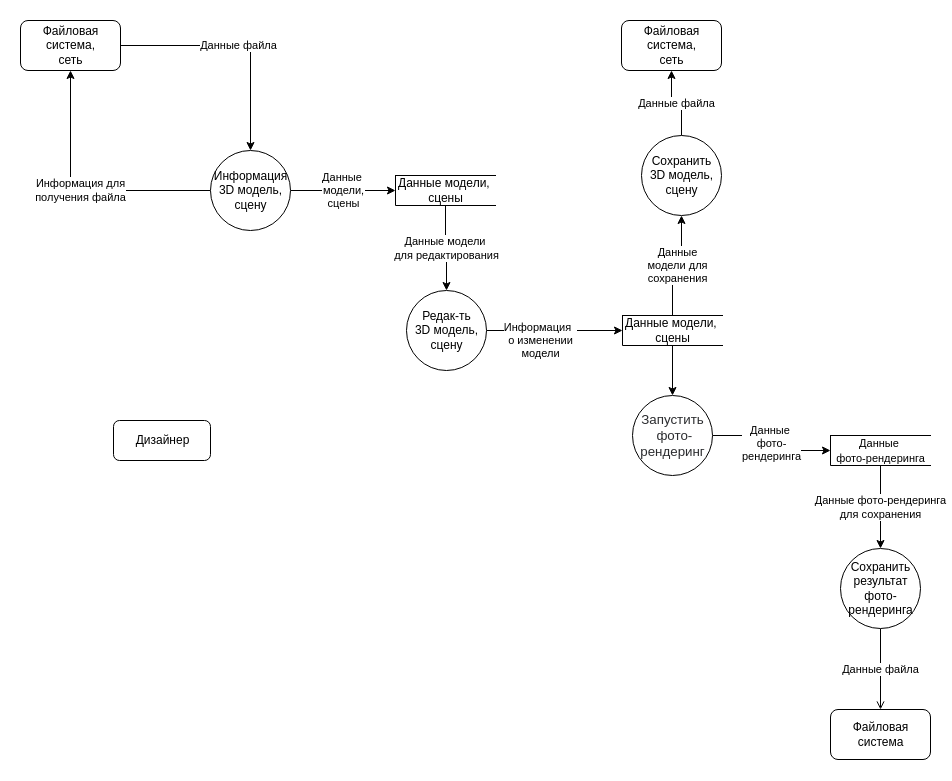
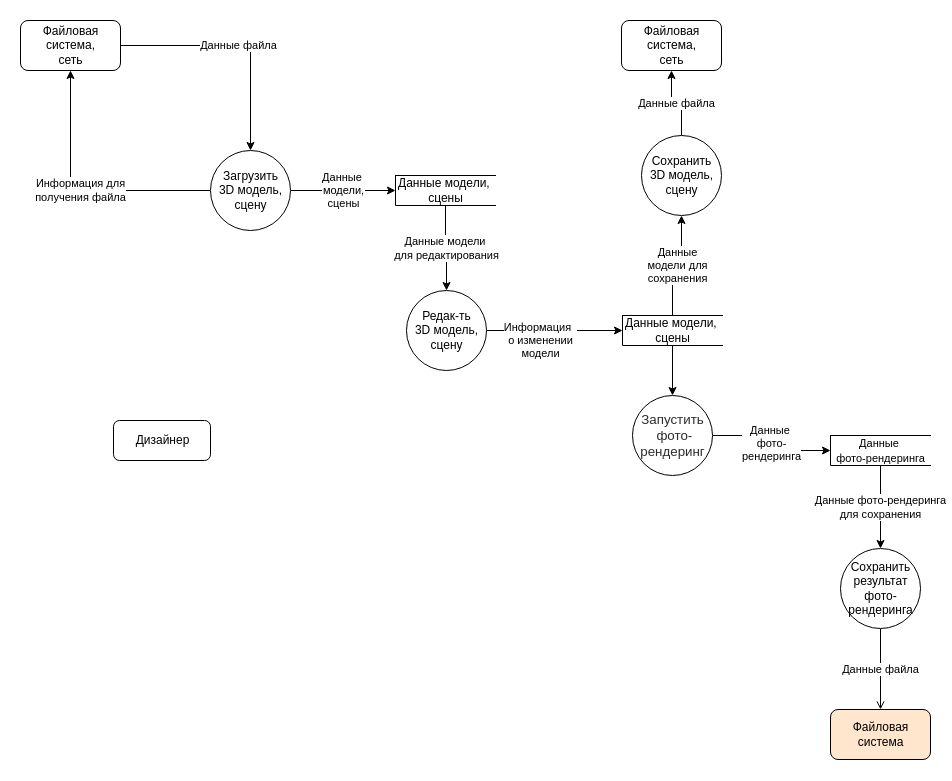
- <mxCell id="4" value="&lt;span&gt;Информация &lt;br&gt;3D модель, &lt;br&gt;сцену&lt;/span&gt;" style="shape=ellipse;html=1;dashed=0;whitespace=wrap;aspect=fixed;perimeter=ellipsePerimeter;" parent="1" vertex="1"><mxGeometry x="210" y="150" width="80" height="80" as="geometry" /></mxCell>
+ <mxCell id="4" value="&lt;span&gt;Загрузить &lt;br&gt;3D модель, &lt;br&gt;сцену&lt;/span&gt;" style="shape=ellipse;html=1;dashed=0;whitespace=wrap;aspect=fixed;perimeter=ellipsePerimeter;" parent="1" vertex="1"><mxGeometry x="210" y="150" width="80" height="80" as="geometry" /></mxCell>
- <mxCell id="22" value="Файловая&lt;br&gt;система" style="html=1;dashed=0;whitespace=wrap;rounded=1;" vertex="1" parent="1"><mxGeometry x="830" y="709" width="100" height="50" as="geometry" /></mxCell>
+ <mxCell id="22" value="Файловая&lt;br&gt;система" style="html=1;dashed=0;whitespace=wrap;rounded=1;fillColor=#ffe6cc;" vertex="1" parent="1"><mxGeometry x="830" y="709" width="100" height="50" as="geometry" /></mxCell>
